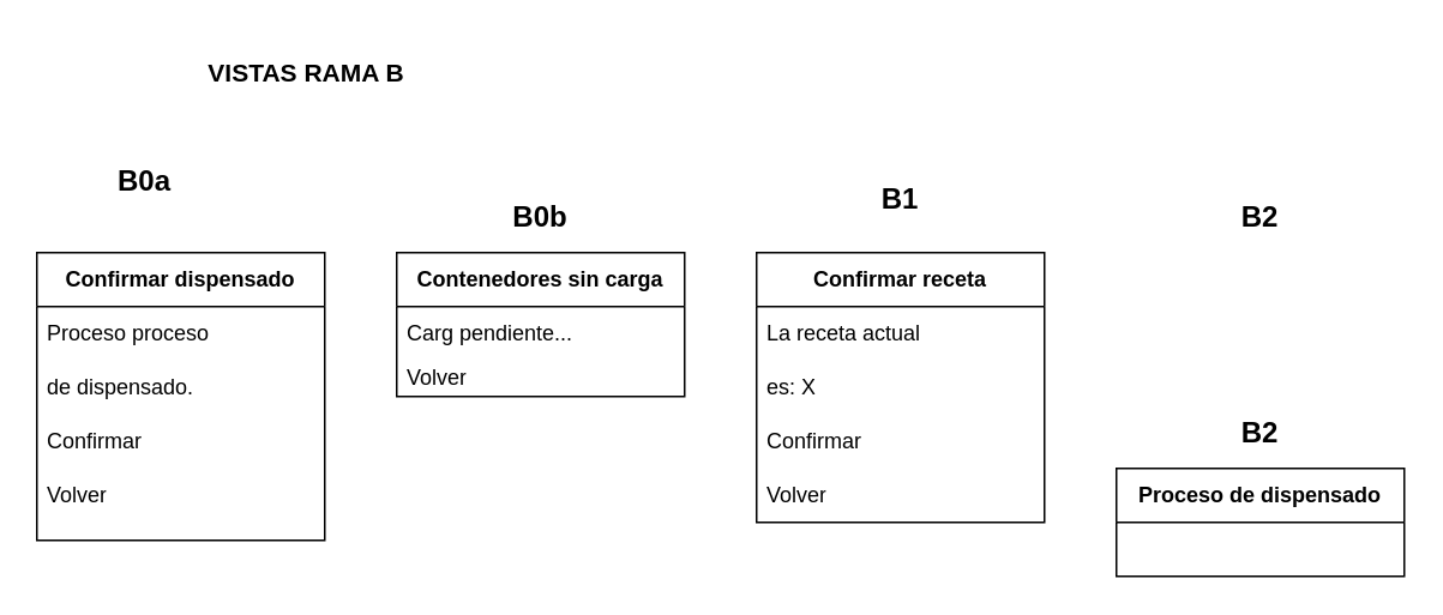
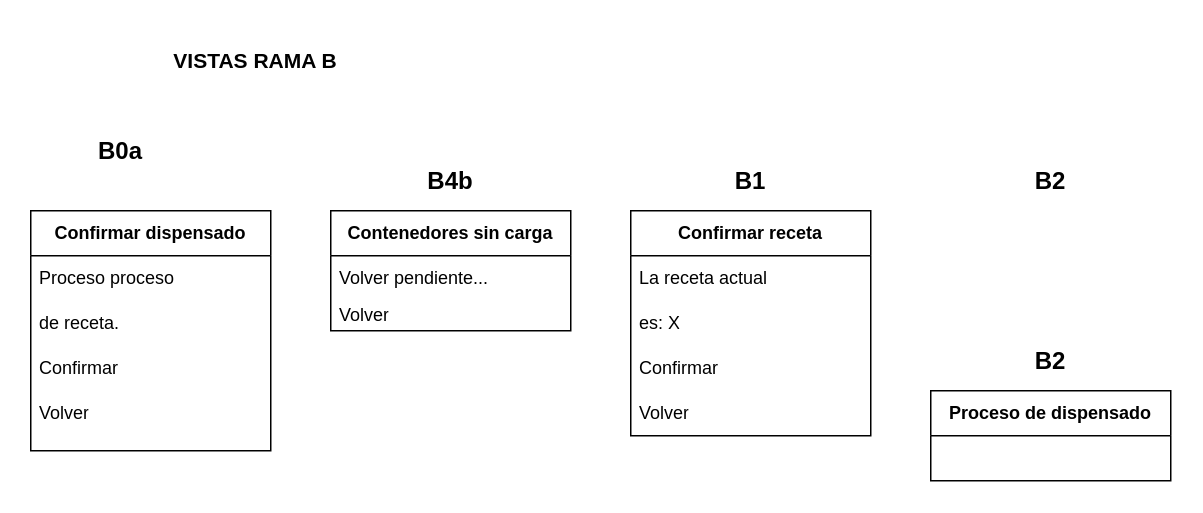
- <mxCell id="19" value="&lt;font style=&quot;font-size: 16px;&quot;&gt;&lt;b&gt;B1&lt;/b&gt;&lt;/font&gt;" style="text;html=1;strokeColor=none;fillColor=none;align=center;verticalAlign=middle;whiteSpace=wrap;rounded=0;" parent="1" vertex="1"><mxGeometry x="460" y="90" width="80" height="40" as="geometry" /></mxCell>
+ <mxCell id="19" value="&lt;font style=&quot;font-size: 16px;&quot;&gt;&lt;b&gt;B1&lt;/b&gt;&lt;/font&gt;" style="text;html=1;strokeColor=none;fillColor=none;align=center;verticalAlign=middle;whiteSpace=wrap;rounded=0;" parent="1" vertex="1"><mxGeometry x="460" y="100" width="80" height="40" as="geometry" /></mxCell>
- <mxCell id="18" value="&lt;font style=&quot;font-size: 16px;&quot;&gt;&lt;b&gt;B0b&lt;/b&gt;&lt;/font&gt;" style="text;html=1;strokeColor=none;fillColor=none;align=center;verticalAlign=middle;whiteSpace=wrap;rounded=0;" parent="1" vertex="1"><mxGeometry x="260" y="100" width="80" height="40" as="geometry" /></mxCell>
+ <mxCell id="18" value="&lt;font style=&quot;font-size: 16px;&quot;&gt;&lt;b&gt;B4b&lt;/b&gt;&lt;/font&gt;" style="text;html=1;strokeColor=none;fillColor=none;align=center;verticalAlign=middle;whiteSpace=wrap;rounded=0;" parent="1" vertex="1"><mxGeometry x="260" y="100" width="80" height="40" as="geometry" /></mxCell>
- <mxCell id="10" value="Carg pendiente..." style="text;strokeColor=none;fillColor=none;align=left;verticalAlign=middle;spacingLeft=4;spacingRight=4;overflow=hidden;points=[[0,0.5],[1,0.5]];portConstraint=eastwest;rotatable=0;whiteSpace=wrap;html=1;" parent="9" vertex="1"><mxGeometry y="30" width="160" height="30" as="geometry" /></mxCell>
+ <mxCell id="10" value="Volver pendiente..." style="text;strokeColor=none;fillColor=none;align=left;verticalAlign=middle;spacingLeft=4;spacingRight=4;overflow=hidden;points=[[0,0.5],[1,0.5]];portConstraint=eastwest;rotatable=0;whiteSpace=wrap;html=1;" parent="9" vertex="1"><mxGeometry y="30" width="160" height="30" as="geometry" /></mxCell>
- <mxCell id="4" value="de dispensado." style="text;strokeColor=none;fillColor=none;align=left;verticalAlign=middle;spacingLeft=4;spacingRight=4;overflow=hidden;points=[[0,0.5],[1,0.5]];portConstraint=eastwest;rotatable=0;whiteSpace=wrap;html=1;" parent="2" vertex="1"><mxGeometry y="60" width="160" height="30" as="geometry" /></mxCell>
+ <mxCell id="4" value="de receta." style="text;strokeColor=none;fillColor=none;align=left;verticalAlign=middle;spacingLeft=4;spacingRight=4;overflow=hidden;points=[[0,0.5],[1,0.5]];portConstraint=eastwest;rotatable=0;whiteSpace=wrap;html=1;" parent="2" vertex="1"><mxGeometry y="60" width="160" height="30" as="geometry" /></mxCell>
